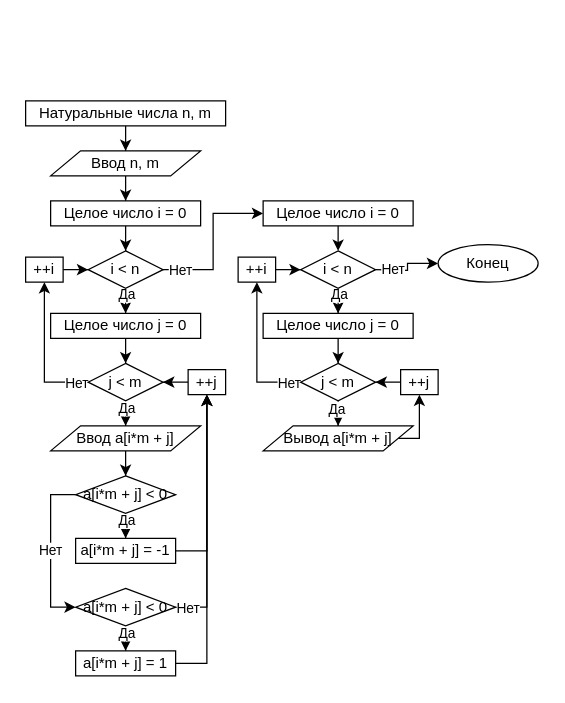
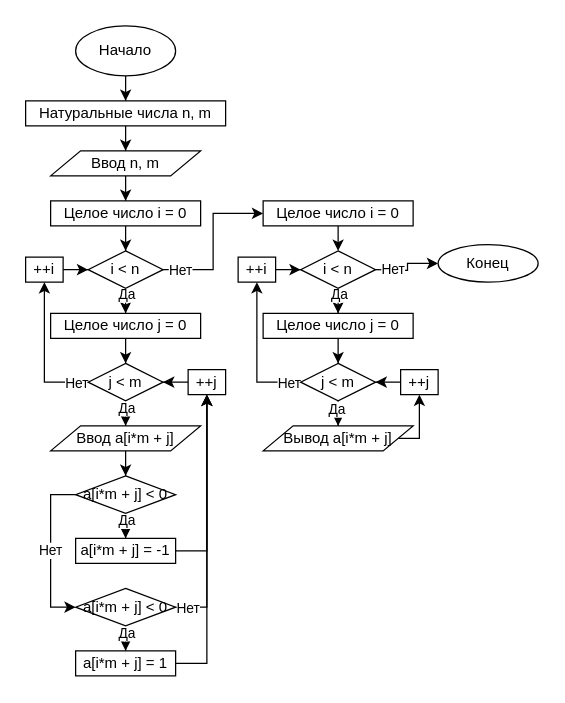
+ <mxCell id="3" value="Начало" style="ellipse;whiteSpace=wrap;html=1;" vertex="1" parent="1"><mxGeometry x="60" y="20" width="80" height="40" as="geometry" /></mxCell>
+ <mxCell id="2" style="edgeStyle=orthogonalEdgeStyle;rounded=0;orthogonalLoop=1;jettySize=auto;html=1;entryX=0.5;entryY=0;entryDx=0;entryDy=0;" edge="1" parent="1" source="3" target="5"><mxGeometry relative="1" as="geometry" /></mxCell>
